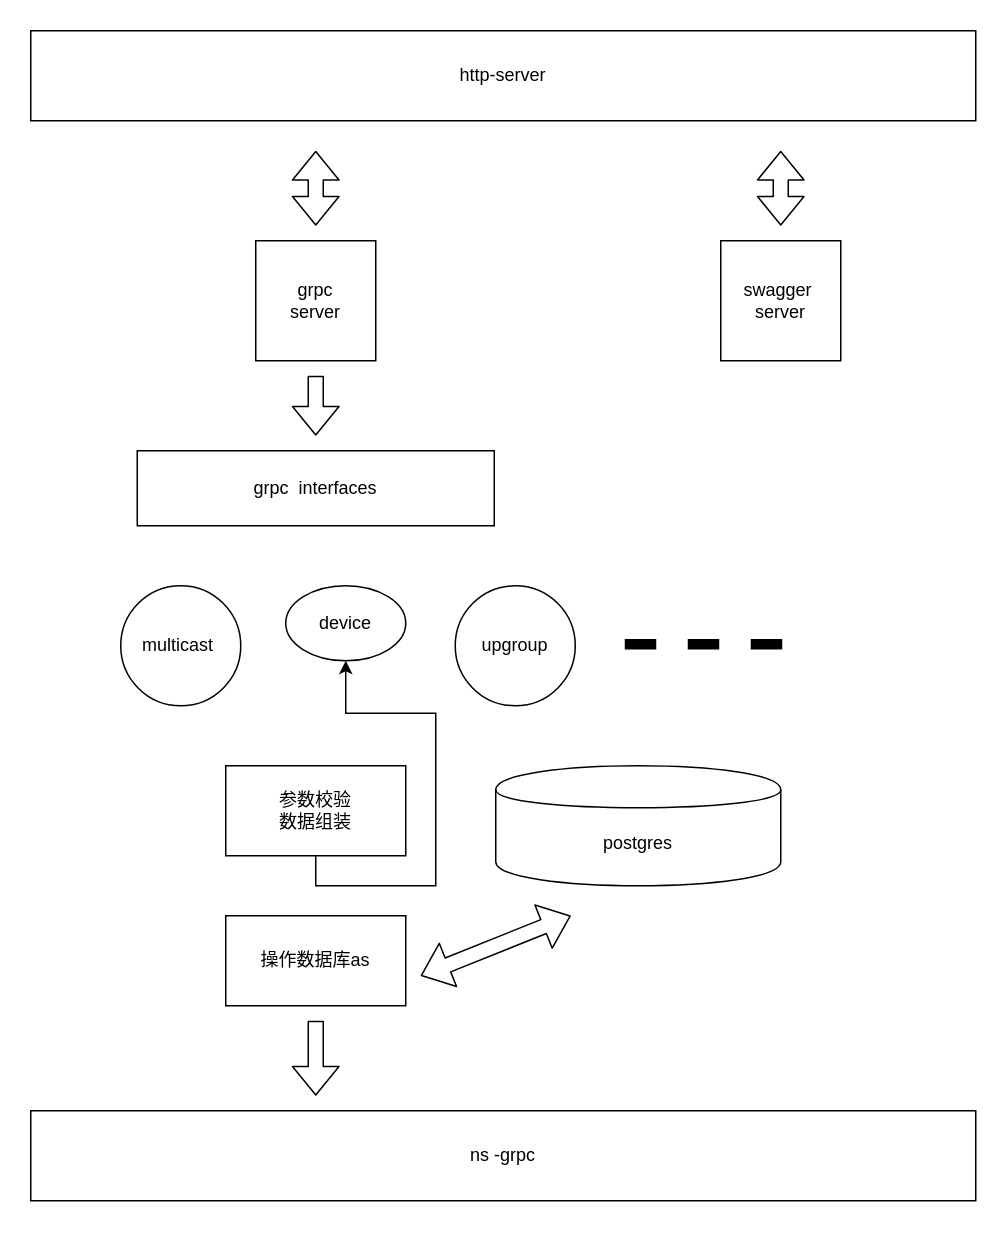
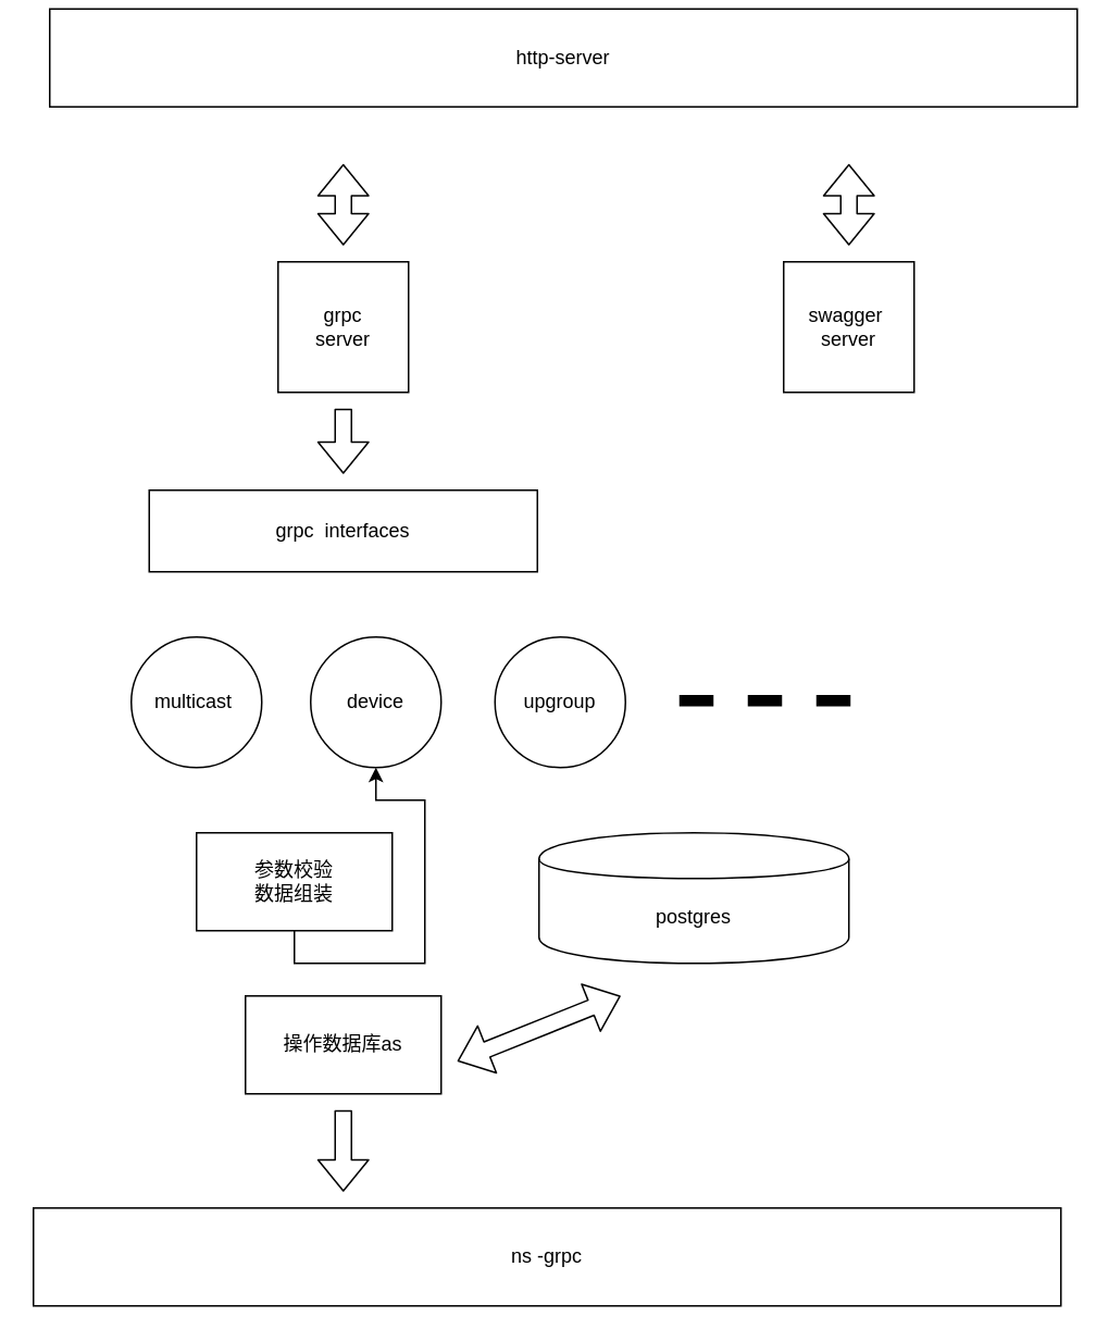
- <mxCell id="2" value="http-server" style="rounded=0;whiteSpace=wrap;html=1;" parent="1" vertex="1"><mxGeometry x="20" y="20" width="630" height="60" as="geometry" /></mxCell>
+ <mxCell id="2" value="http-server" style="rounded=0;whiteSpace=wrap;html=1;" parent="1" vertex="1"><mxGeometry x="30" y="5" width="630" height="60" as="geometry" /></mxCell>
- <mxCell id="10" value="device" style="ellipse;whiteSpace=wrap;html=1;aspect=fixed;" parent="1" vertex="1"><mxGeometry x="190" y="390" width="80" height="50" as="geometry" /></mxCell>
+ <mxCell id="10" value="device" style="ellipse;whiteSpace=wrap;html=1;aspect=fixed;" parent="1" vertex="1"><mxGeometry x="190" y="390" width="80" height="80" as="geometry" /></mxCell>
- <mxCell id="16" value="参数校验&lt;br&gt;数据组装" style="rounded=0;whiteSpace=wrap;html=1;" parent="1" vertex="1"><mxGeometry x="150" y="510" width="120" height="60" as="geometry" /></mxCell>
+ <mxCell id="16" value="参数校验&lt;br&gt;数据组装" style="rounded=0;whiteSpace=wrap;html=1;" parent="1" vertex="1"><mxGeometry x="120" y="510" width="120" height="60" as="geometry" /></mxCell>
